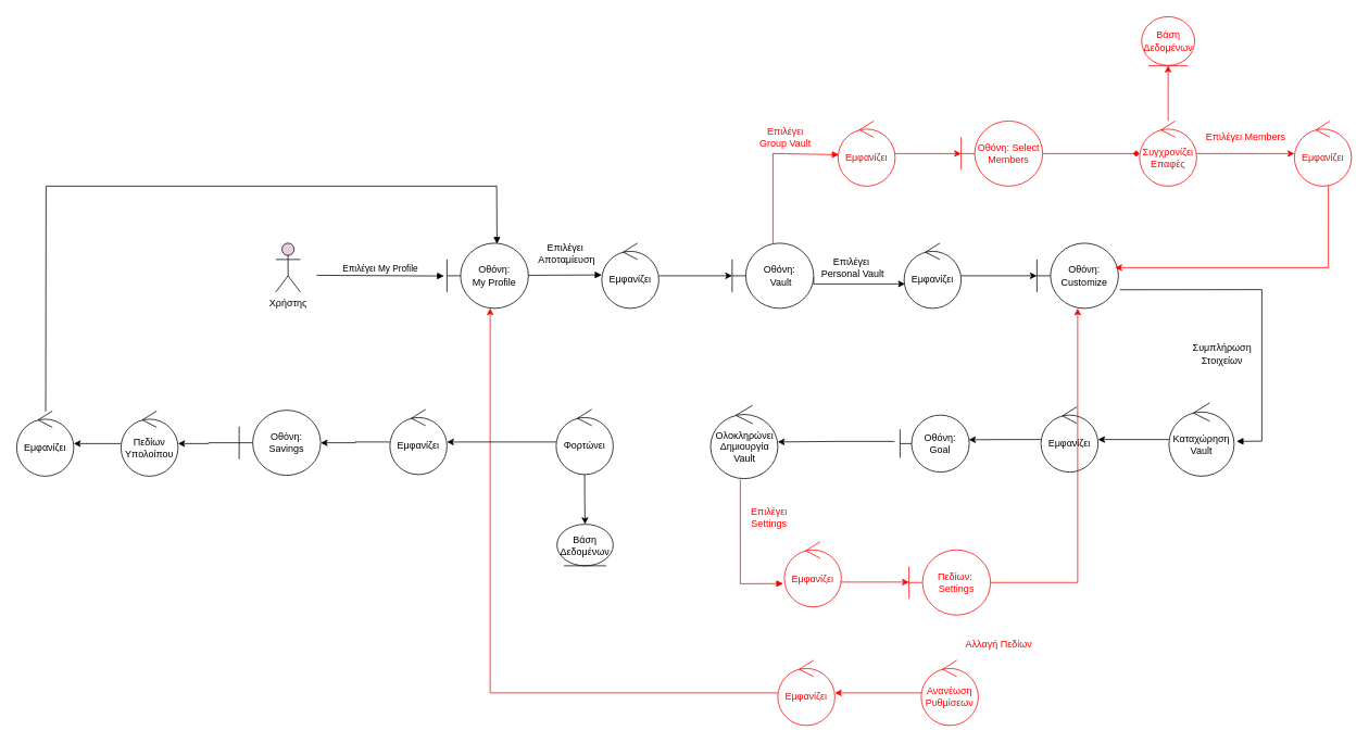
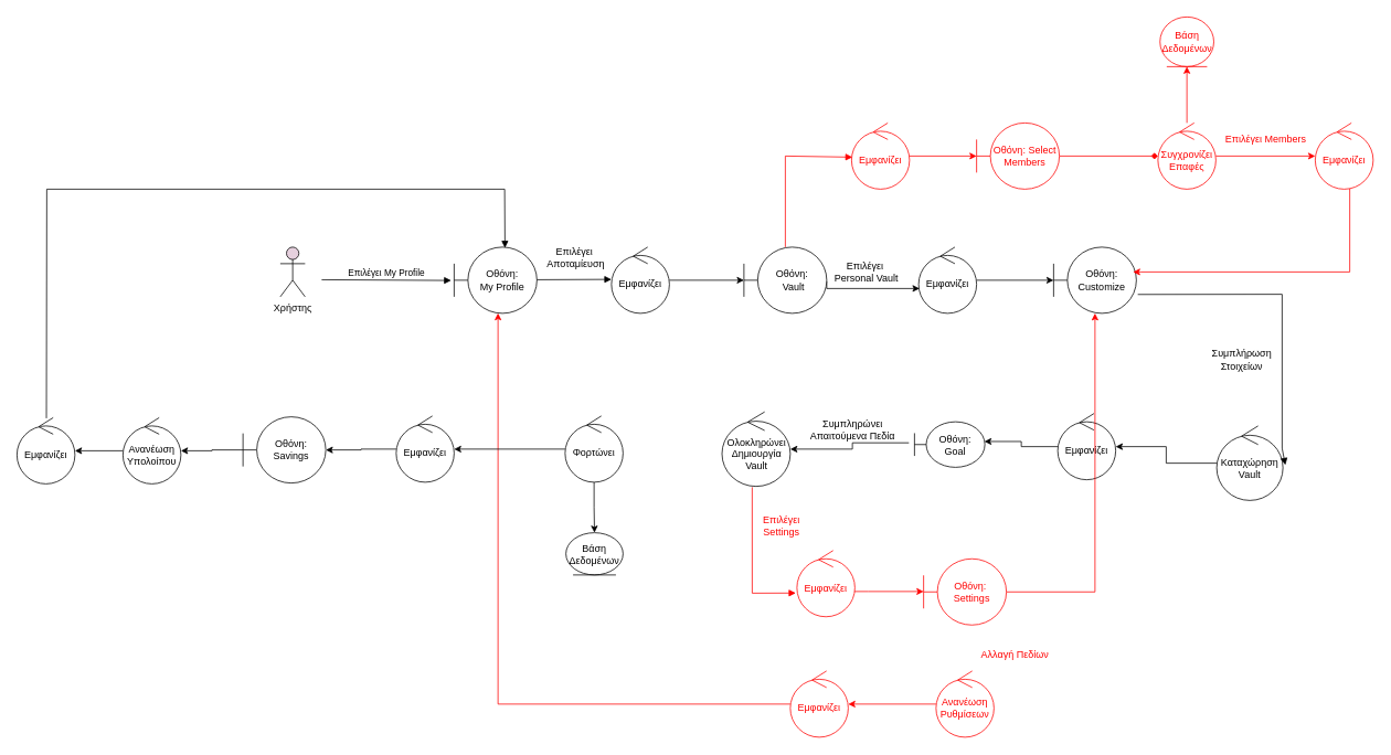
- <mxCell id="50" value="&lt;font color=&quot;#ff0000&quot;&gt;Επιλέγει &lt;br&gt;Group Vault&lt;/font&gt;" style="text;html=1;align=center;verticalAlign=middle;resizable=0;points=[];autosize=1;strokeColor=none;fillColor=none;" parent="1" vertex="1"><mxGeometry x="923" y="153" width="80" height="30" as="geometry" /></mxCell>
+ <mxCell id="47" value="Συμπληρώνει &lt;br&gt;Απαιτούμενα Πεδία" style="text;html=1;align=center;verticalAlign=middle;resizable=0;points=[];autosize=1;strokeColor=none;fillColor=none;" parent="1" vertex="1"><mxGeometry x="973" y="503" width="112" height="32" as="geometry" /></mxCell>
- <mxCell id="13" value="Καταχώρηση Vault" style="ellipse;shape=umlControl;whiteSpace=wrap;html=1;fillColor=#FFFFFF;" parent="1" vertex="1"><mxGeometry x="1434" y="494" width="80" height="90" as="geometry" /></mxCell>
+ <mxCell id="13" value="Καταχώρηση Vault" style="ellipse;shape=umlControl;whiteSpace=wrap;html=1;fillColor=#FFFFFF;" parent="1" vertex="1"><mxGeometry x="1469" y="514" width="80" height="90" as="geometry" /></mxCell>
- <mxCell id="46" value="Οθόνη: &lt;br&gt;Goal" style="shape=umlBoundary;whiteSpace=wrap;html=1;" parent="1" vertex="1"><mxGeometry x="1104" y="509" width="85" height="70" as="geometry" /></mxCell>
+ <mxCell id="46" value="Οθόνη: &lt;br&gt;Goal" style="shape=umlBoundary;whiteSpace=wrap;html=1;" parent="1" vertex="1"><mxGeometry x="1104" y="509" width="85" height="55" as="geometry" /></mxCell>
- <mxCell id="48" value="Πεδίων Υπολοίπου" style="ellipse;shape=umlControl;whiteSpace=wrap;html=1;" parent="1" vertex="1"><mxGeometry x="148" y="504" width="70" height="80" as="geometry" /></mxCell>
+ <mxCell id="48" value="Ανανέωση Υπολοίπου" style="ellipse;shape=umlControl;whiteSpace=wrap;html=1;" parent="1" vertex="1"><mxGeometry x="148" y="504" width="70" height="80" as="geometry" /></mxCell>
- <mxCell id="37" value="&lt;font color=&quot;#ff0000&quot;&gt;Πεδίων:&amp;nbsp;&lt;br&gt;Settings&lt;br&gt;&lt;/font&gt;" style="shape=umlBoundary;whiteSpace=wrap;html=1;strokeColor=#FF0000;" parent="1" vertex="1"><mxGeometry x="1115" y="674.5" width="100" height="80" as="geometry" /></mxCell>
+ <mxCell id="37" value="&lt;font color=&quot;#ff0000&quot;&gt;Οθόνη:&amp;nbsp;&lt;br&gt;Settings&lt;br&gt;&lt;/font&gt;" style="shape=umlBoundary;whiteSpace=wrap;html=1;strokeColor=#FF0000;" parent="1" vertex="1"><mxGeometry x="1115" y="674.5" width="100" height="80" as="geometry" /></mxCell>
